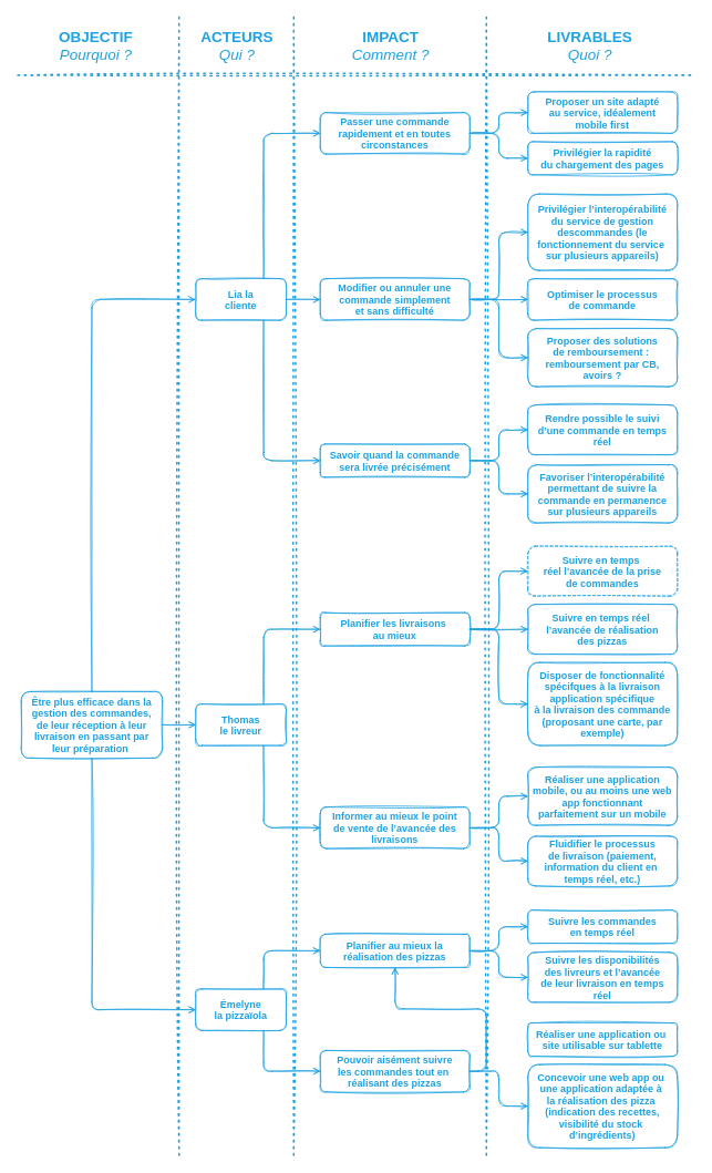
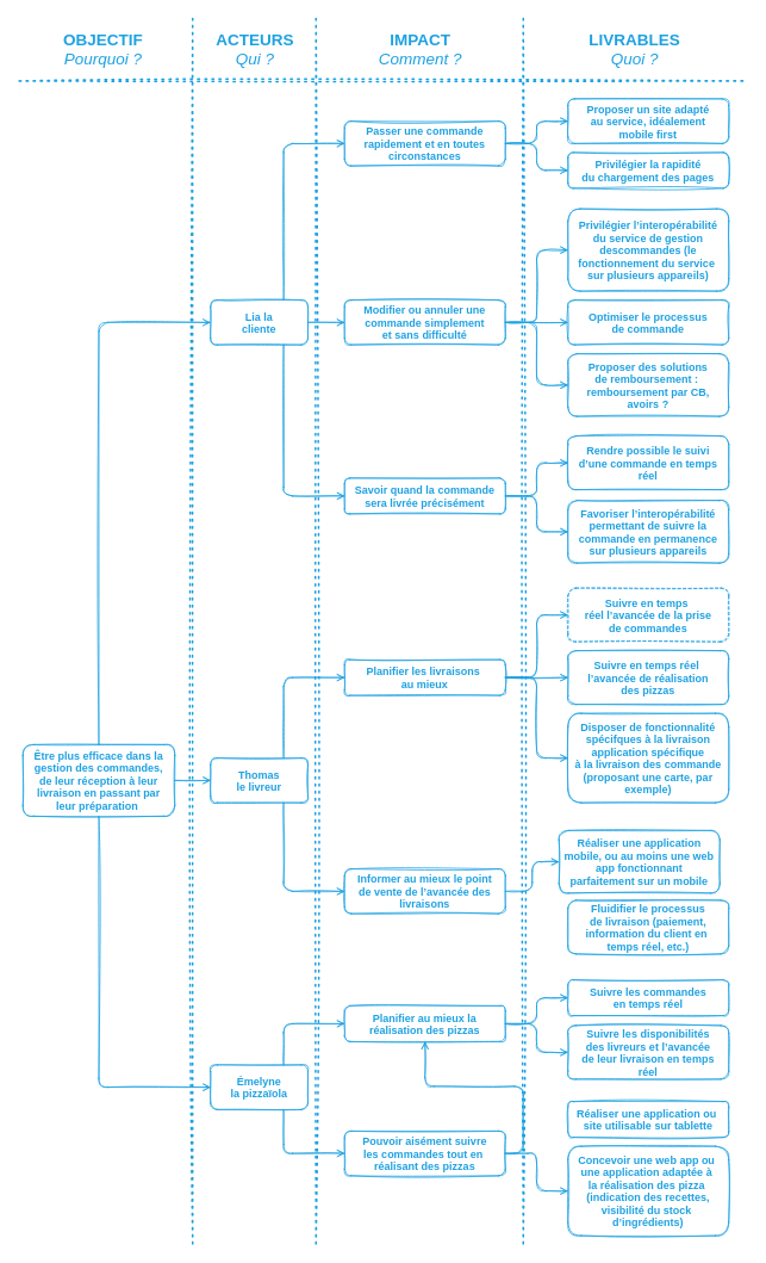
- <mxCell id="67" value="Réaliser une application &#10;mobile, ou au moins une web &#10;app fonctionnant &#10;parfaitement sur un mobile" style="fontStyle=1;sketch=1;fillColor=none;fontColor=#1DA1E1;strokeColor=#1DA1E1;rounded=1;" vertex="1" parent="65"><mxGeometry x="250" width="180" height="70" as="geometry" /></mxCell>
+ <mxCell id="67" value="Réaliser une application &#10;mobile, ou au moins une web &#10;app fonctionnant &#10;parfaitement sur un mobile" style="fontStyle=1;sketch=1;fillColor=none;fontColor=#1DA1E1;strokeColor=#1DA1E1;rounded=1;" vertex="1" parent="65"><mxGeometry x="240" y="5" width="180" height="70" as="geometry" /></mxCell>
- <mxCell id="70" style="edgeStyle=orthogonalEdgeStyle;sketch=1;orthogonalLoop=1;jettySize=auto;html=1;exitX=1;exitY=0.5;exitDx=0;exitDy=0;entryX=0;entryY=0.5;entryDx=0;entryDy=0;shadow=0;startArrow=none;startFill=0;endArrow=open;endFill=0;strokeColor=#1DA1E1;" edge="1" parent="65" source="66" target="68"><mxGeometry x="370" y="933" as="geometry" /></mxCell>
